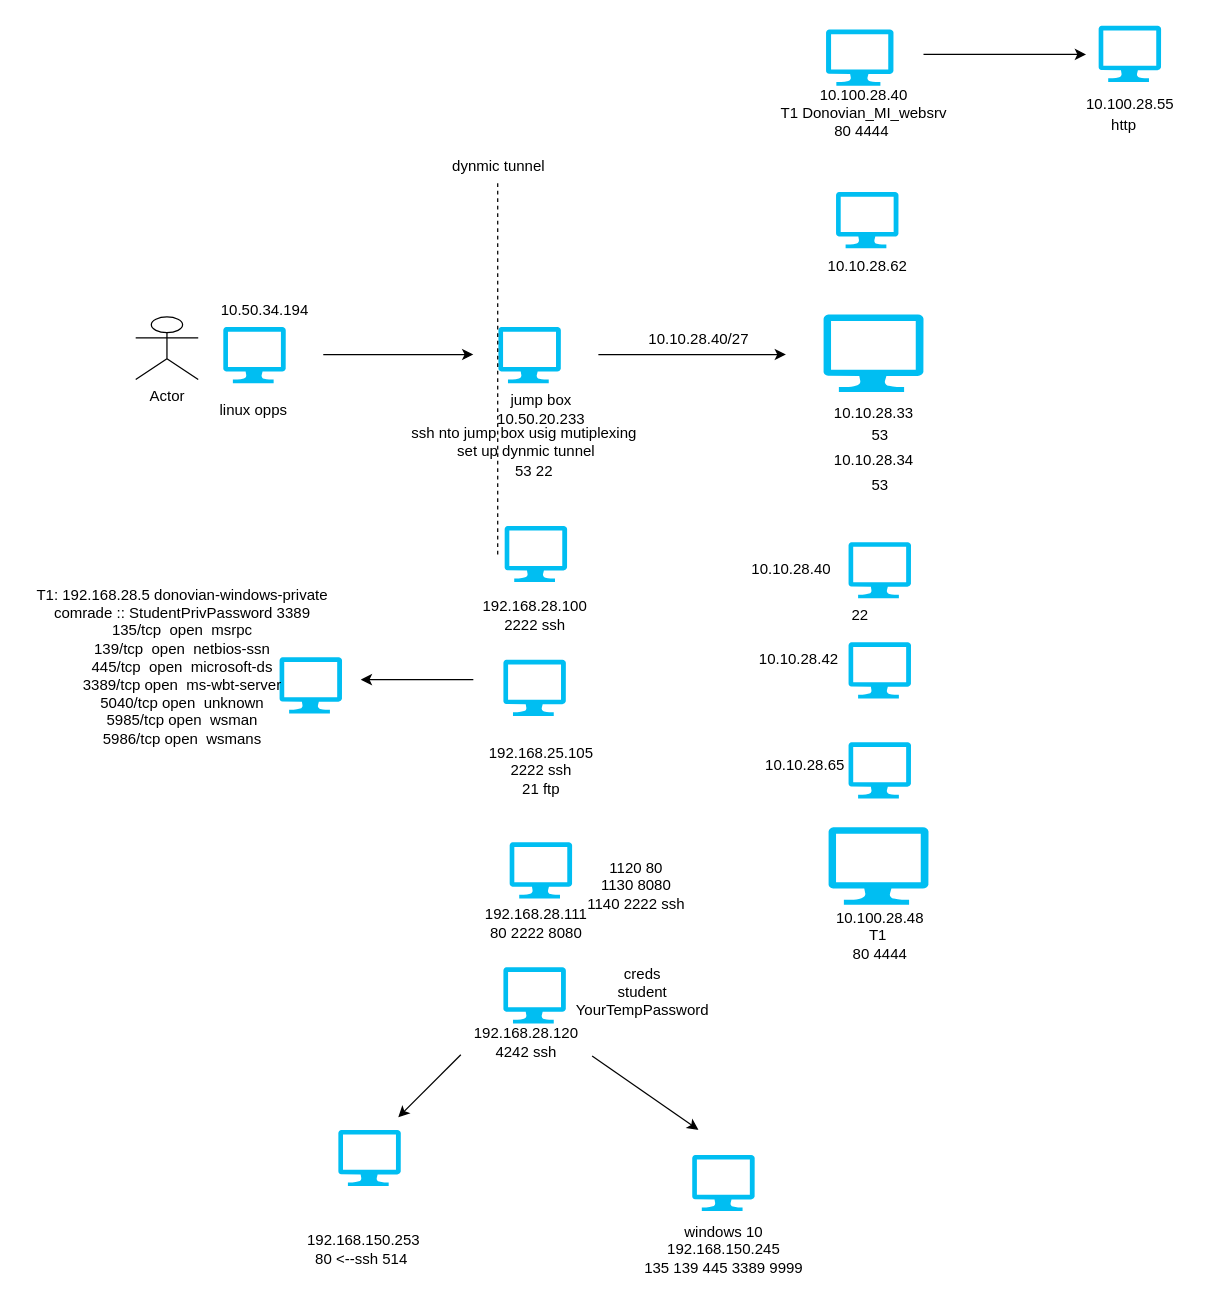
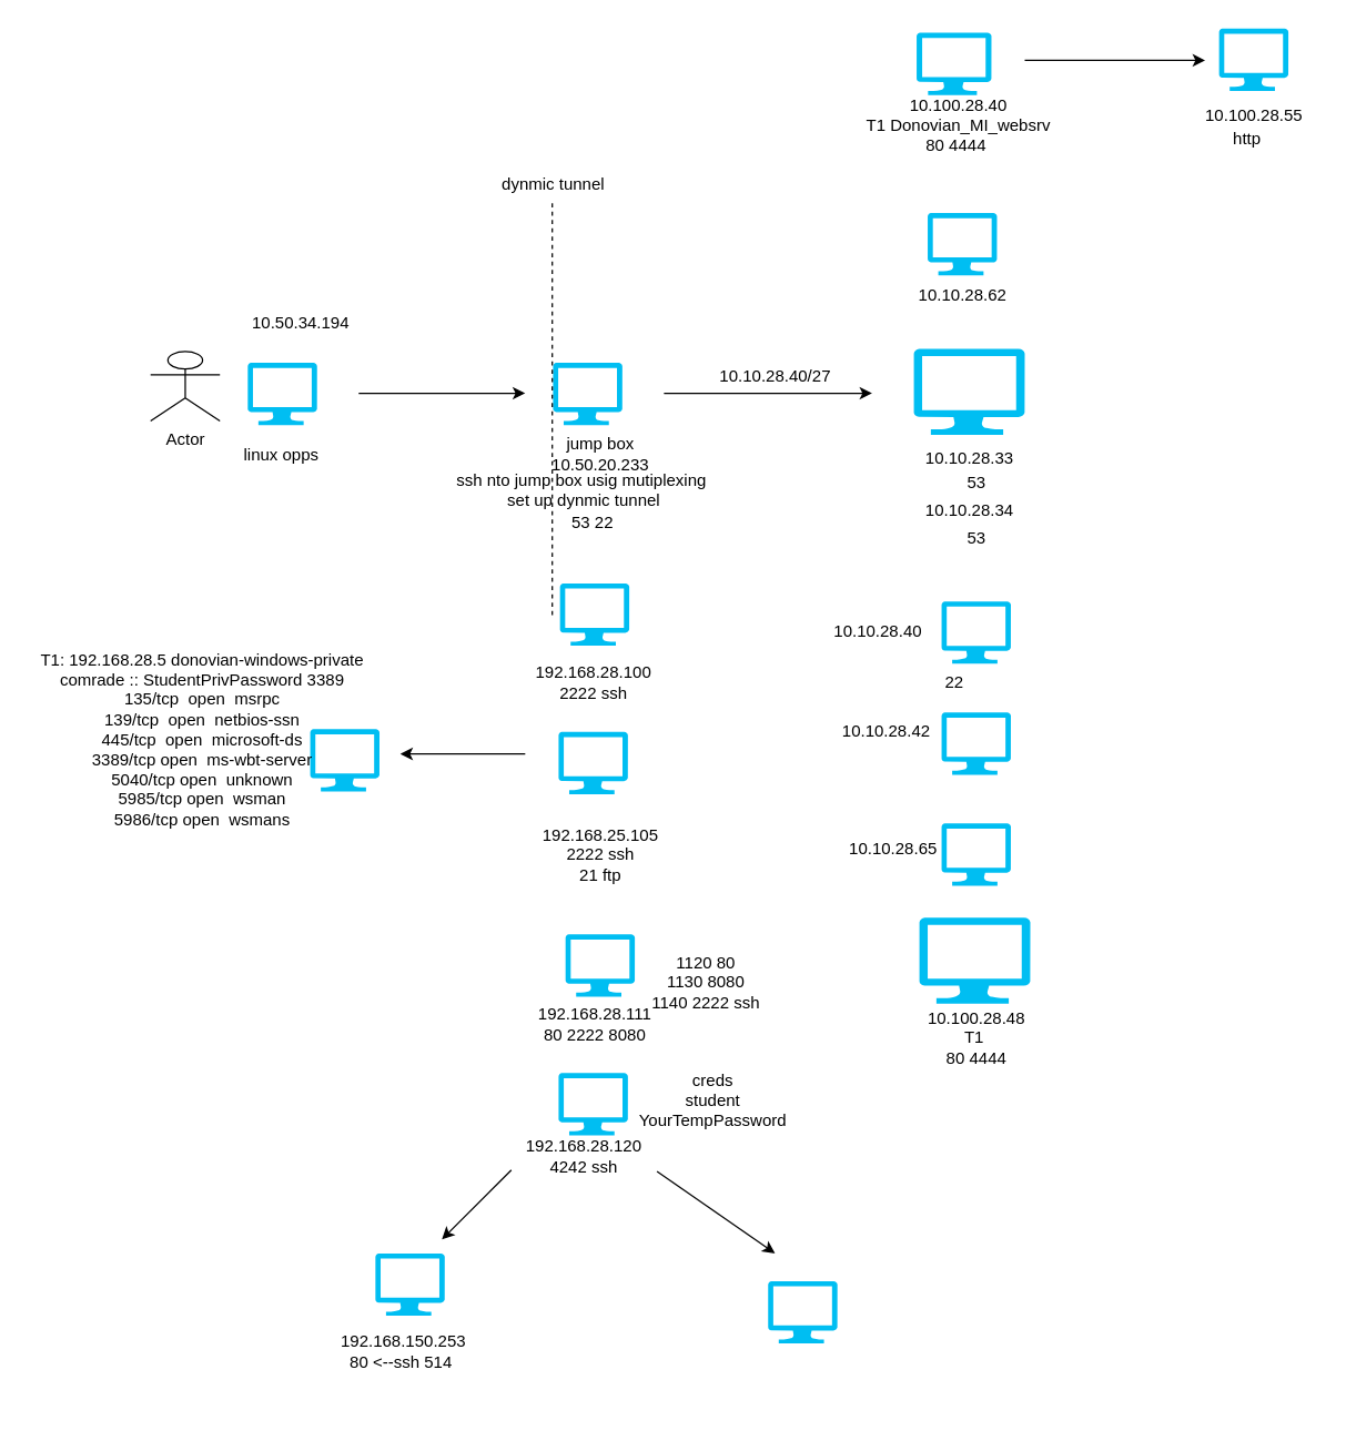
- <mxCell id="18" value="10.50.34.194" style="text;html=1;align=center;verticalAlign=middle;resizable=0;points=[];;autosize=1;" parent="1" vertex="1"><mxGeometry x="166" y="238" width="90" height="20" as="geometry" /></mxCell>
+ <mxCell id="18" value="10.50.34.194" style="text;html=1;align=center;verticalAlign=middle;resizable=0;points=[];;autosize=1;" parent="1" vertex="1"><mxGeometry x="171" y="223" width="90" height="20" as="geometry" /></mxCell>
- <mxCell id="51" value="192.168.150.253&lt;br&gt;80 &amp;lt;--ssh 514&amp;nbsp;" style="text;html=1;align=center;verticalAlign=middle;resizable=0;points=[];;autosize=1;" parent="1" vertex="1"><mxGeometry x="235" y="984" width="110" height="30" as="geometry" /></mxCell>
+ <mxCell id="51" value="192.168.150.253&lt;br&gt;80 &amp;lt;--ssh 514&amp;nbsp;" style="text;html=1;align=center;verticalAlign=middle;resizable=0;points=[];;autosize=1;" parent="1" vertex="1"><mxGeometry x="235" y="959" width="110" height="30" as="geometry" /></mxCell>
- <mxCell id="52" value="windows 10&lt;br&gt;192.168.150.245&lt;br&gt;135 139 445 3389 9999" style="text;html=1;align=center;verticalAlign=middle;resizable=0;points=[];;autosize=1;" parent="1" vertex="1"><mxGeometry x="508" y="974" width="140" height="50" as="geometry" /></mxCell>
